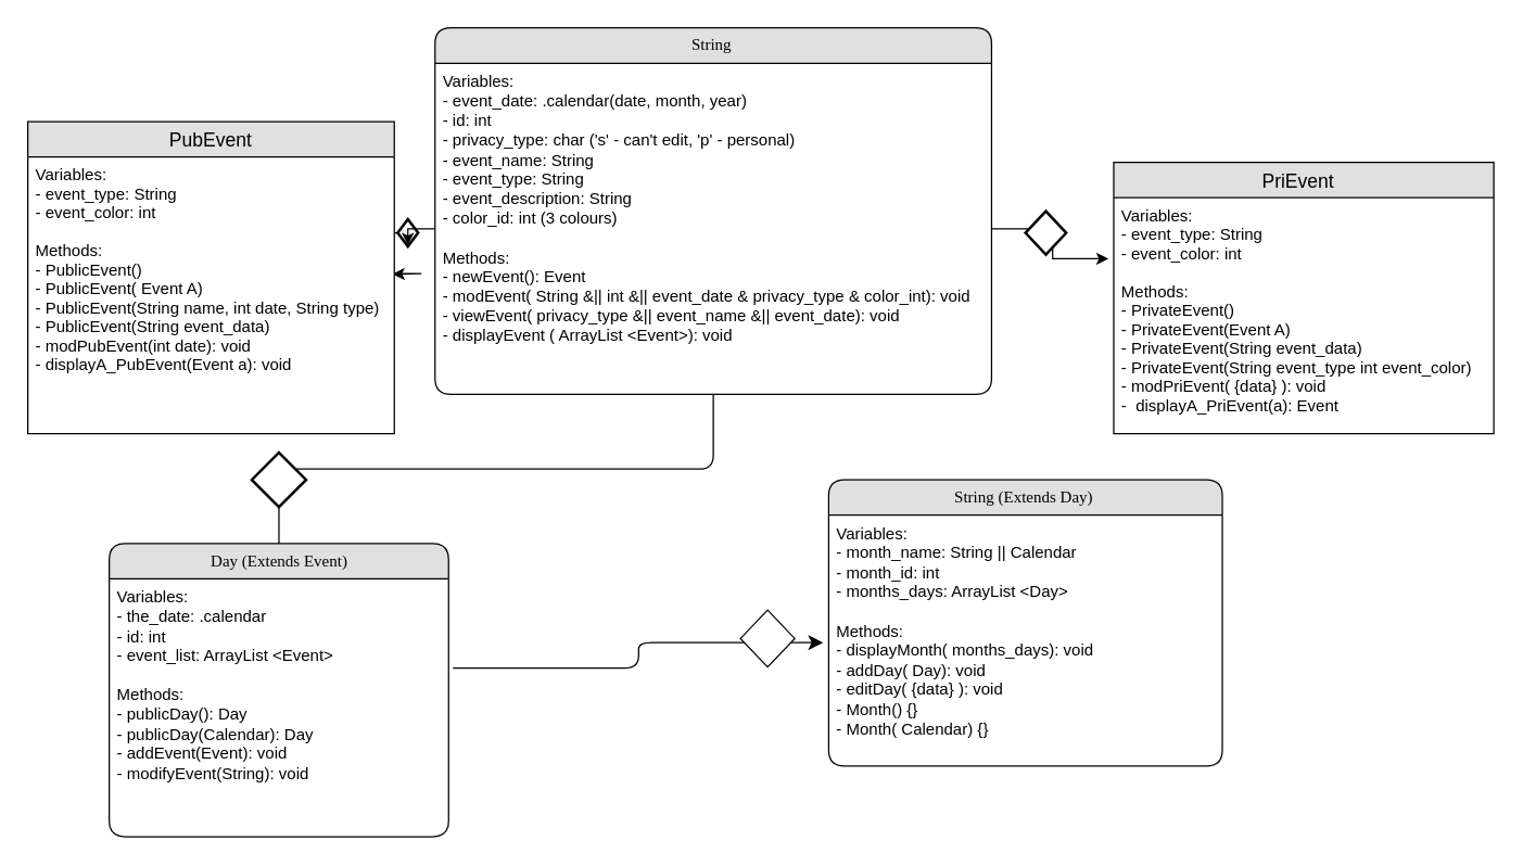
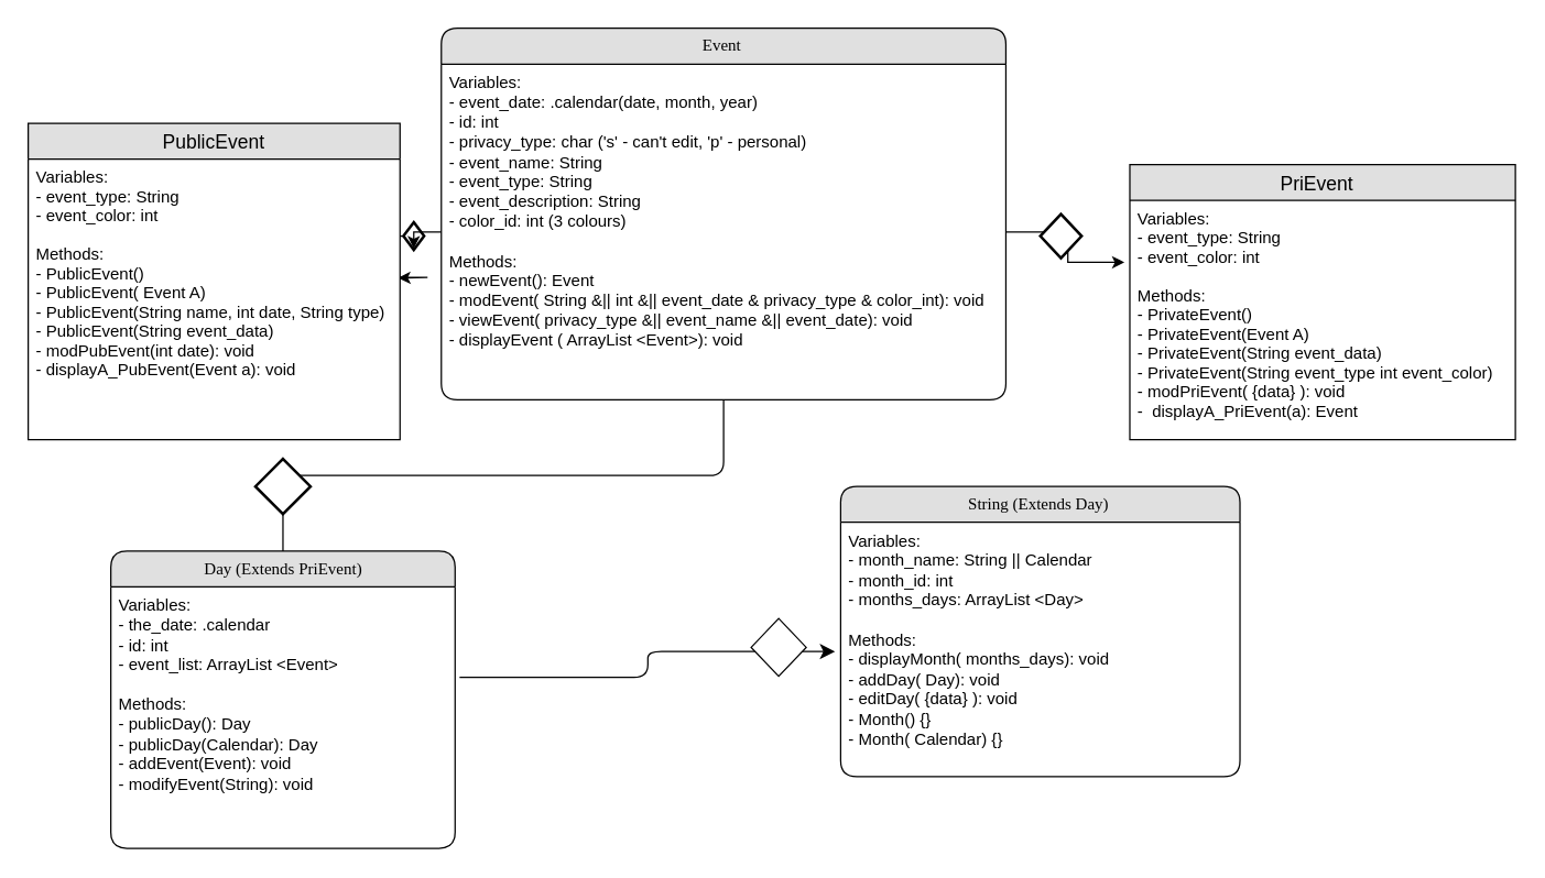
- <mxCell id="2" value="String&amp;nbsp;" style="swimlane;html=1;fontStyle=0;childLayout=stackLayout;horizontal=1;startSize=26;fillColor=#e0e0e0;horizontalStack=0;resizeParent=1;resizeLast=0;collapsible=1;marginBottom=0;swimlaneFillColor=#ffffff;align=center;rounded=1;shadow=0;comic=0;labelBackgroundColor=none;strokeColor=#000000;strokeWidth=1;fontFamily=Verdana;fontSize=12;fontColor=#000000;" parent="1" vertex="1"><mxGeometry x="320" y="20" width="410" height="270" as="geometry" /></mxCell>
+ <mxCell id="2" value="Event&amp;nbsp;" style="swimlane;html=1;fontStyle=0;childLayout=stackLayout;horizontal=1;startSize=26;fillColor=#e0e0e0;horizontalStack=0;resizeParent=1;resizeLast=0;collapsible=1;marginBottom=0;swimlaneFillColor=#ffffff;align=center;rounded=1;shadow=0;comic=0;labelBackgroundColor=none;strokeColor=#000000;strokeWidth=1;fontFamily=Verdana;fontSize=12;fontColor=#000000;" parent="1" vertex="1"><mxGeometry x="320" y="20" width="410" height="270" as="geometry" /></mxCell>
- <mxCell id="17" value="PubEvent" style="swimlane;fontStyle=0;childLayout=stackLayout;horizontal=1;startSize=26;fillColor=#e0e0e0;horizontalStack=0;resizeParent=1;resizeParentMax=0;resizeLast=0;collapsible=1;marginBottom=0;swimlaneFillColor=#ffffff;align=center;fontSize=14;" parent="1" vertex="1"><mxGeometry x="20" y="89" width="270" height="230" as="geometry"><mxRectangle x="70" y="100" width="70" height="26" as="alternateBounds" /></mxGeometry></mxCell>
+ <mxCell id="17" value="PublicEvent" style="swimlane;fontStyle=0;childLayout=stackLayout;horizontal=1;startSize=26;fillColor=#e0e0e0;horizontalStack=0;resizeParent=1;resizeParentMax=0;resizeLast=0;collapsible=1;marginBottom=0;swimlaneFillColor=#ffffff;align=center;fontSize=14;" parent="1" vertex="1"><mxGeometry x="20" y="89" width="270" height="230" as="geometry"><mxRectangle x="70" y="100" width="70" height="26" as="alternateBounds" /></mxGeometry></mxCell>
- <mxCell id="4" value="Day (Extends Event)" style="swimlane;html=1;fontStyle=0;childLayout=stackLayout;horizontal=1;startSize=26;fillColor=#e0e0e0;horizontalStack=0;resizeParent=1;resizeLast=0;collapsible=1;marginBottom=0;swimlaneFillColor=#ffffff;align=center;rounded=1;shadow=0;comic=0;labelBackgroundColor=none;strokeColor=#000000;strokeWidth=1;fontFamily=Verdana;fontSize=12;fontColor=#000000;" parent="1" vertex="1"><mxGeometry x="80" y="400" width="250" height="216" as="geometry"><mxRectangle x="70" y="344" width="160" height="26" as="alternateBounds" /></mxGeometry></mxCell>
+ <mxCell id="4" value="Day (Extends PriEvent)" style="swimlane;html=1;fontStyle=0;childLayout=stackLayout;horizontal=1;startSize=26;fillColor=#e0e0e0;horizontalStack=0;resizeParent=1;resizeLast=0;collapsible=1;marginBottom=0;swimlaneFillColor=#ffffff;align=center;rounded=1;shadow=0;comic=0;labelBackgroundColor=none;strokeColor=#000000;strokeWidth=1;fontFamily=Verdana;fontSize=12;fontColor=#000000;" parent="1" vertex="1"><mxGeometry x="80" y="400" width="250" height="216" as="geometry"><mxRectangle x="70" y="344" width="160" height="26" as="alternateBounds" /></mxGeometry></mxCell>
